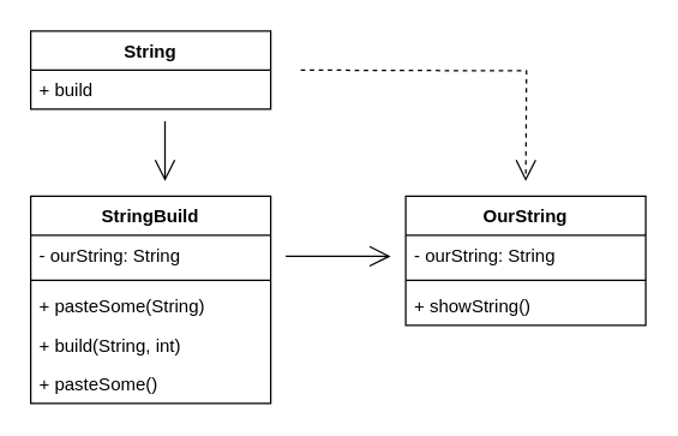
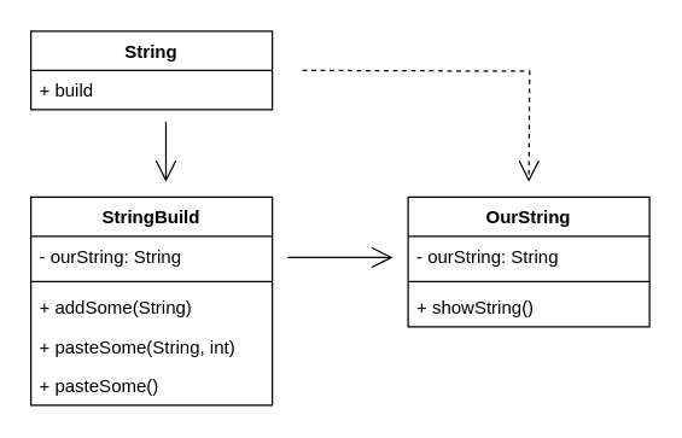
- <mxCell id="7" value="+ pasteSome(String)" style="text;strokeColor=none;fillColor=none;align=left;verticalAlign=top;spacingLeft=4;spacingRight=4;overflow=hidden;rotatable=0;points=[[0,0.5],[1,0.5]];portConstraint=eastwest;" vertex="1" parent="4"><mxGeometry y="60" width="160" height="26" as="geometry" /></mxCell>
+ <mxCell id="7" value="+ addSome(String)" style="text;strokeColor=none;fillColor=none;align=left;verticalAlign=top;spacingLeft=4;spacingRight=4;overflow=hidden;rotatable=0;points=[[0,0.5],[1,0.5]];portConstraint=eastwest;" vertex="1" parent="4"><mxGeometry y="60" width="160" height="26" as="geometry" /></mxCell>
- <mxCell id="8" value="+ build(String, int)" style="text;strokeColor=none;fillColor=none;align=left;verticalAlign=top;spacingLeft=4;spacingRight=4;overflow=hidden;rotatable=0;points=[[0,0.5],[1,0.5]];portConstraint=eastwest;" vertex="1" parent="4"><mxGeometry y="86" width="160" height="26" as="geometry" /></mxCell>
+ <mxCell id="8" value="+ pasteSome(String, int)" style="text;strokeColor=none;fillColor=none;align=left;verticalAlign=top;spacingLeft=4;spacingRight=4;overflow=hidden;rotatable=0;points=[[0,0.5],[1,0.5]];portConstraint=eastwest;" vertex="1" parent="4"><mxGeometry y="86" width="160" height="26" as="geometry" /></mxCell>
